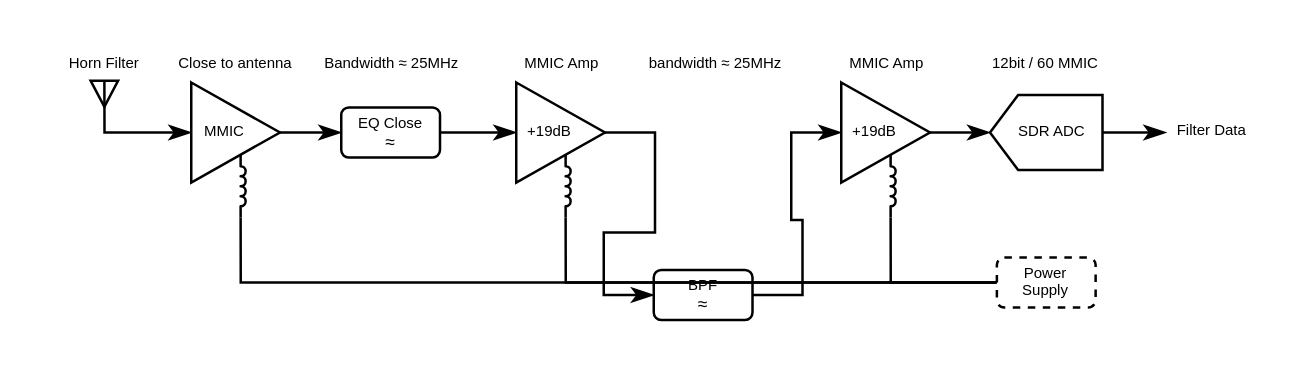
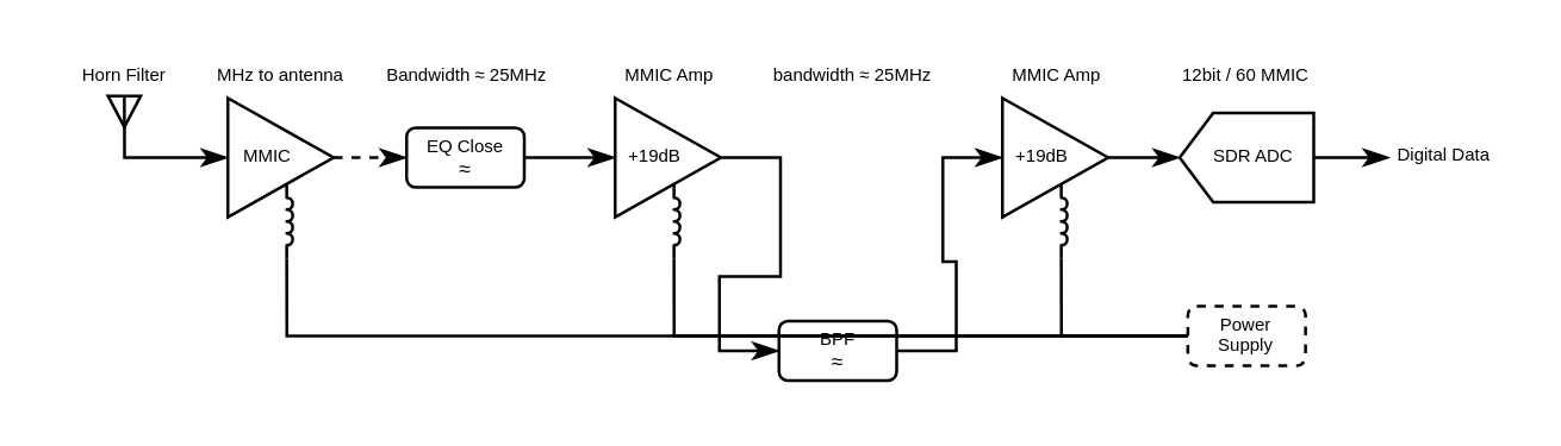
- <mxCell id="5" value="Close to antenna" style="text;strokeColor=none;fillColor=none;align=center;verticalAlign=middle;whiteSpace=wrap;rounded=0;fontSize=6;" parent="1" vertex="1"><mxGeometry x="66" y="20" width="55.5" height="10" as="geometry" /></mxCell>
+ <mxCell id="5" value="MHz to antenna" style="text;strokeColor=none;fillColor=none;align=center;verticalAlign=middle;whiteSpace=wrap;rounded=0;fontSize=6;" parent="1" vertex="1"><mxGeometry x="66" y="20" width="55.5" height="10" as="geometry" /></mxCell>
- <mxCell id="22" value="Filter Data" style="text;strokeColor=none;fillColor=none;align=center;verticalAlign=middle;whiteSpace=wrap;rounded=0;fontSize=6;" vertex="1" parent="1"><mxGeometry x="467" y="46.5" width="34.5" height="10" as="geometry" /></mxCell>
+ <mxCell id="22" value="Digital Data" style="text;strokeColor=none;fillColor=none;align=center;verticalAlign=middle;whiteSpace=wrap;rounded=0;fontSize=6;" vertex="1" parent="1"><mxGeometry x="467" y="46.5" width="34.5" height="10" as="geometry" /></mxCell>
- <mxCell id="10" style="edgeStyle=orthogonalEdgeStyle;rounded=0;orthogonalLoop=1;jettySize=auto;html=1;exitX=1;exitY=0.5;exitDx=0;exitDy=0;entryX=0;entryY=0.5;entryDx=0;entryDy=0;fontSize=6;fontColor=#000000;endArrow=classicThin;endFill=1;" edge="1" parent="1" source="11" target="4"><mxGeometry relative="1" as="geometry" /></mxCell>
+ <mxCell id="10" style="edgeStyle=orthogonalEdgeStyle;rounded=0;orthogonalLoop=1;jettySize=auto;html=1;exitX=1;exitY=0.5;exitDx=0;exitDy=0;entryX=0;entryY=0.5;entryDx=0;entryDy=0;fontSize=6;fontColor=#000000;endArrow=classicThin;endFill=1;dashed=1;" edge="1" parent="1" source="11" target="4"><mxGeometry relative="1" as="geometry" /></mxCell>
